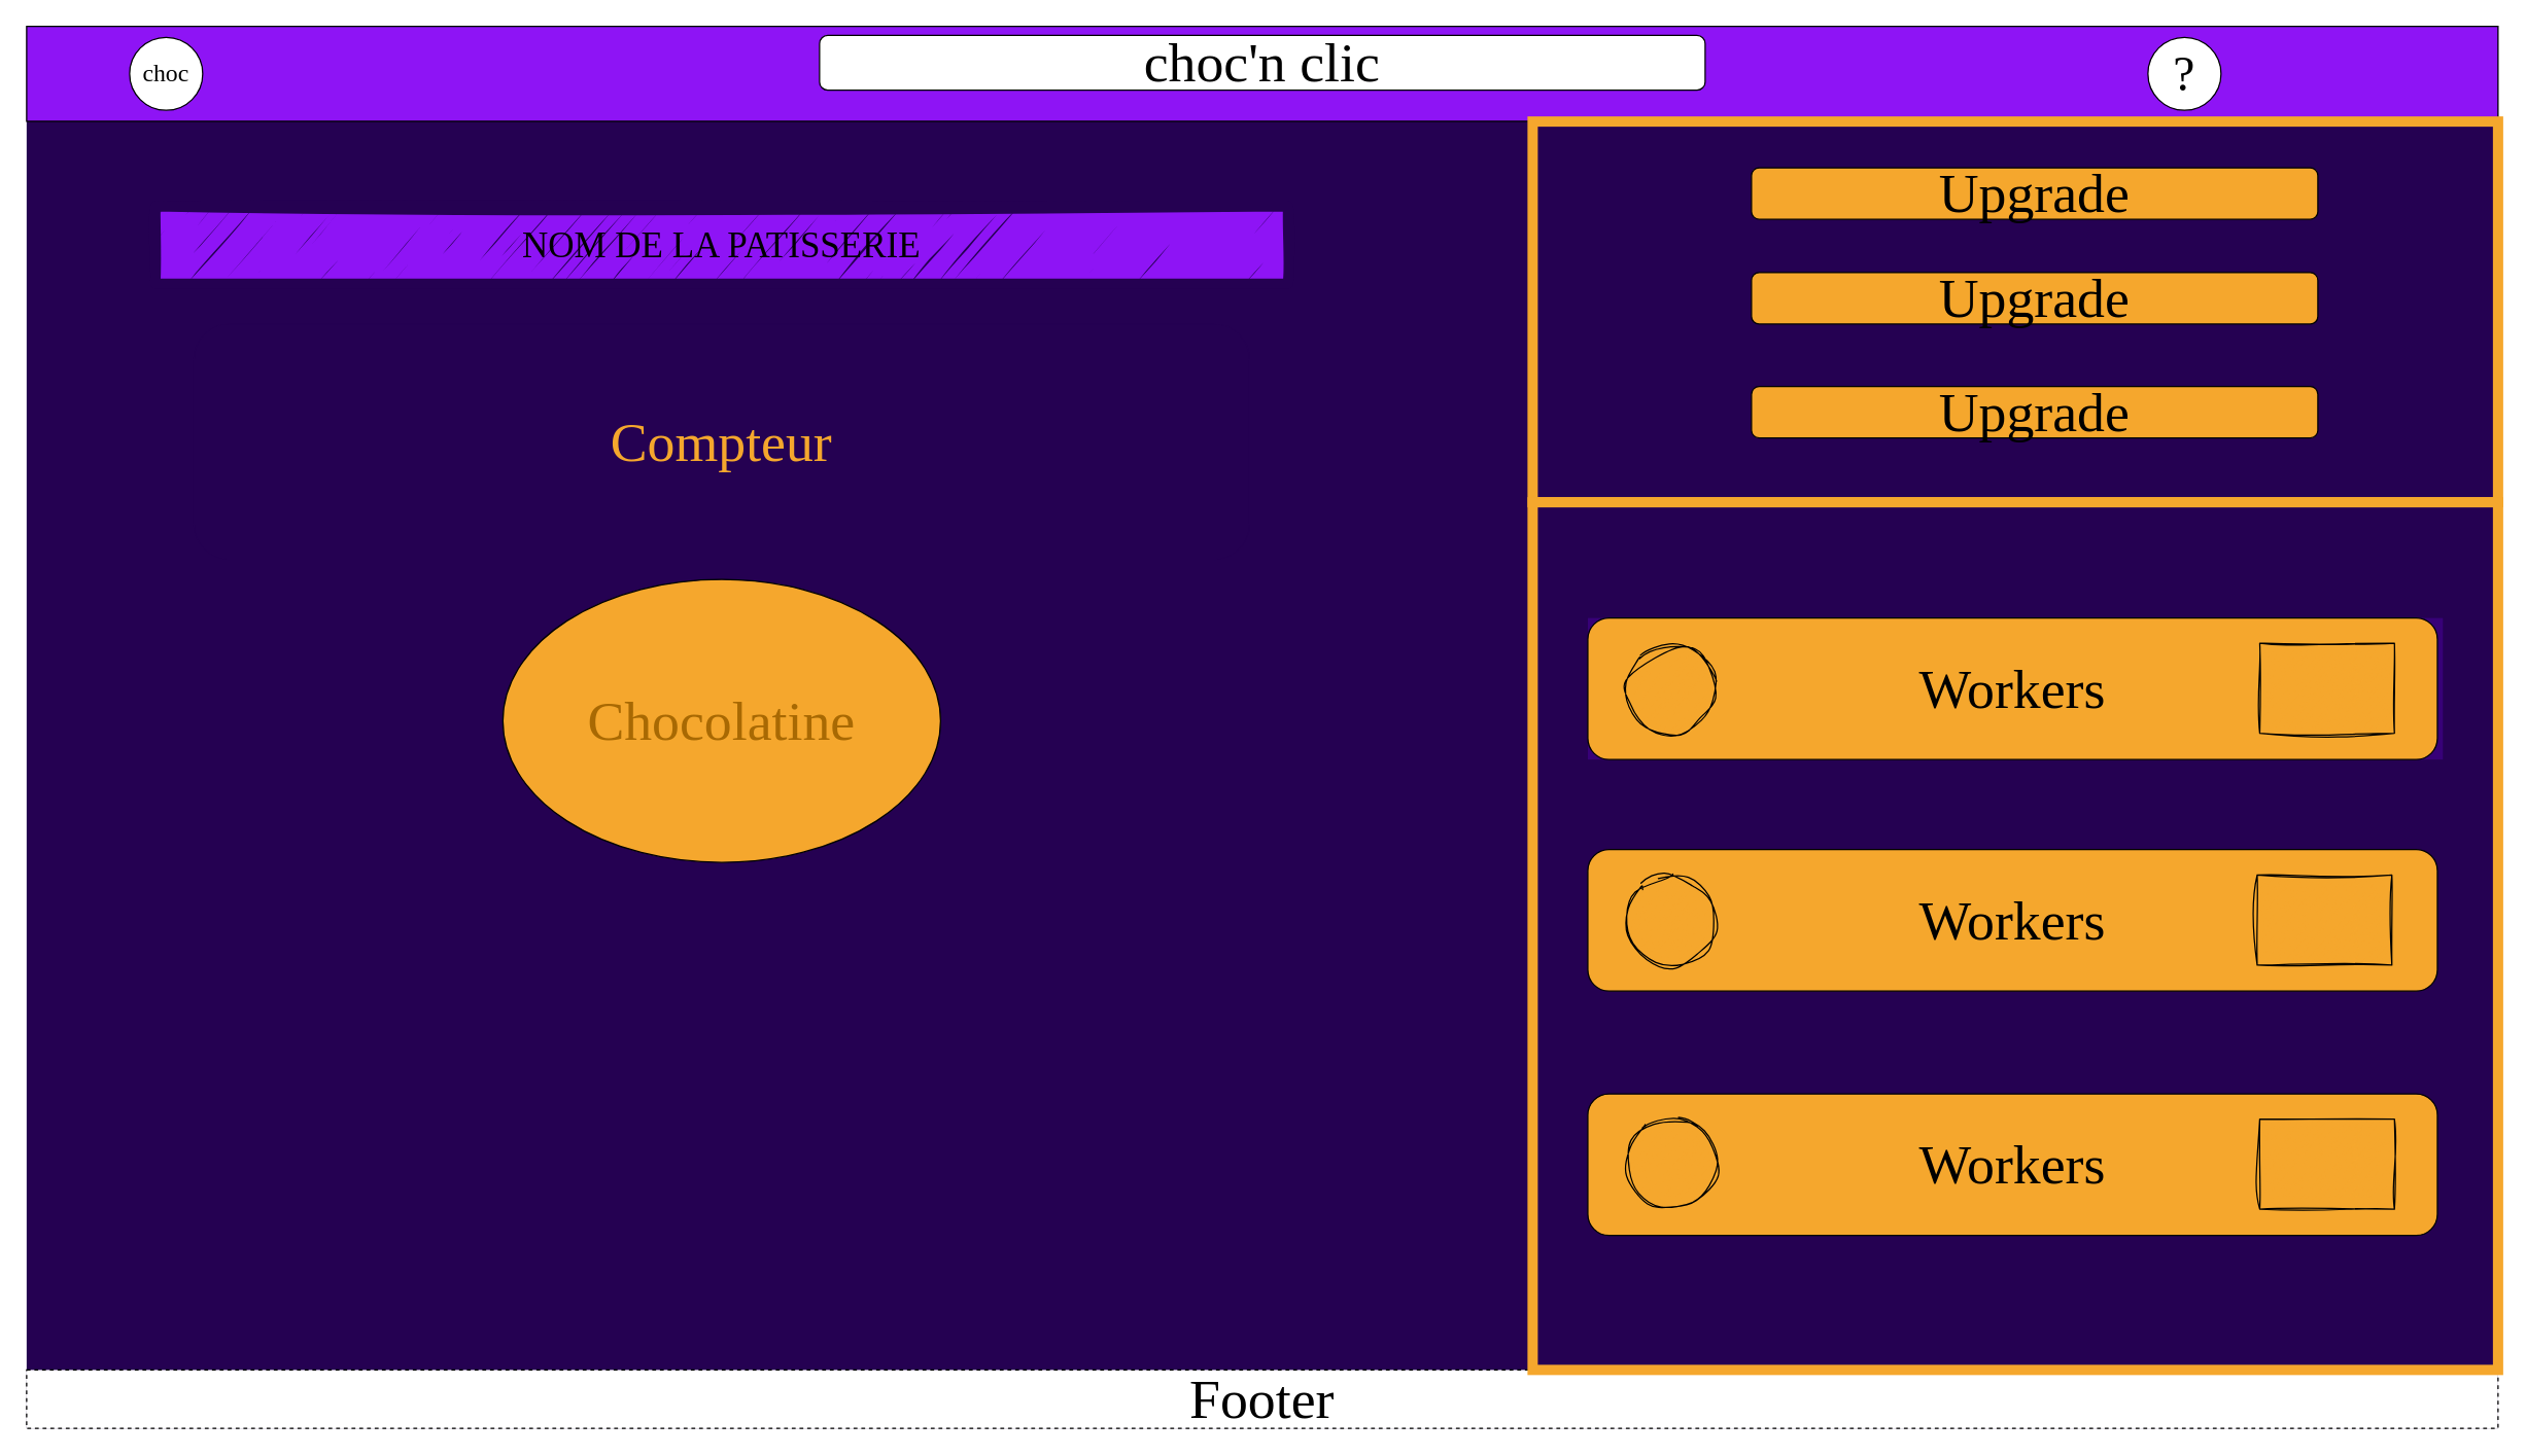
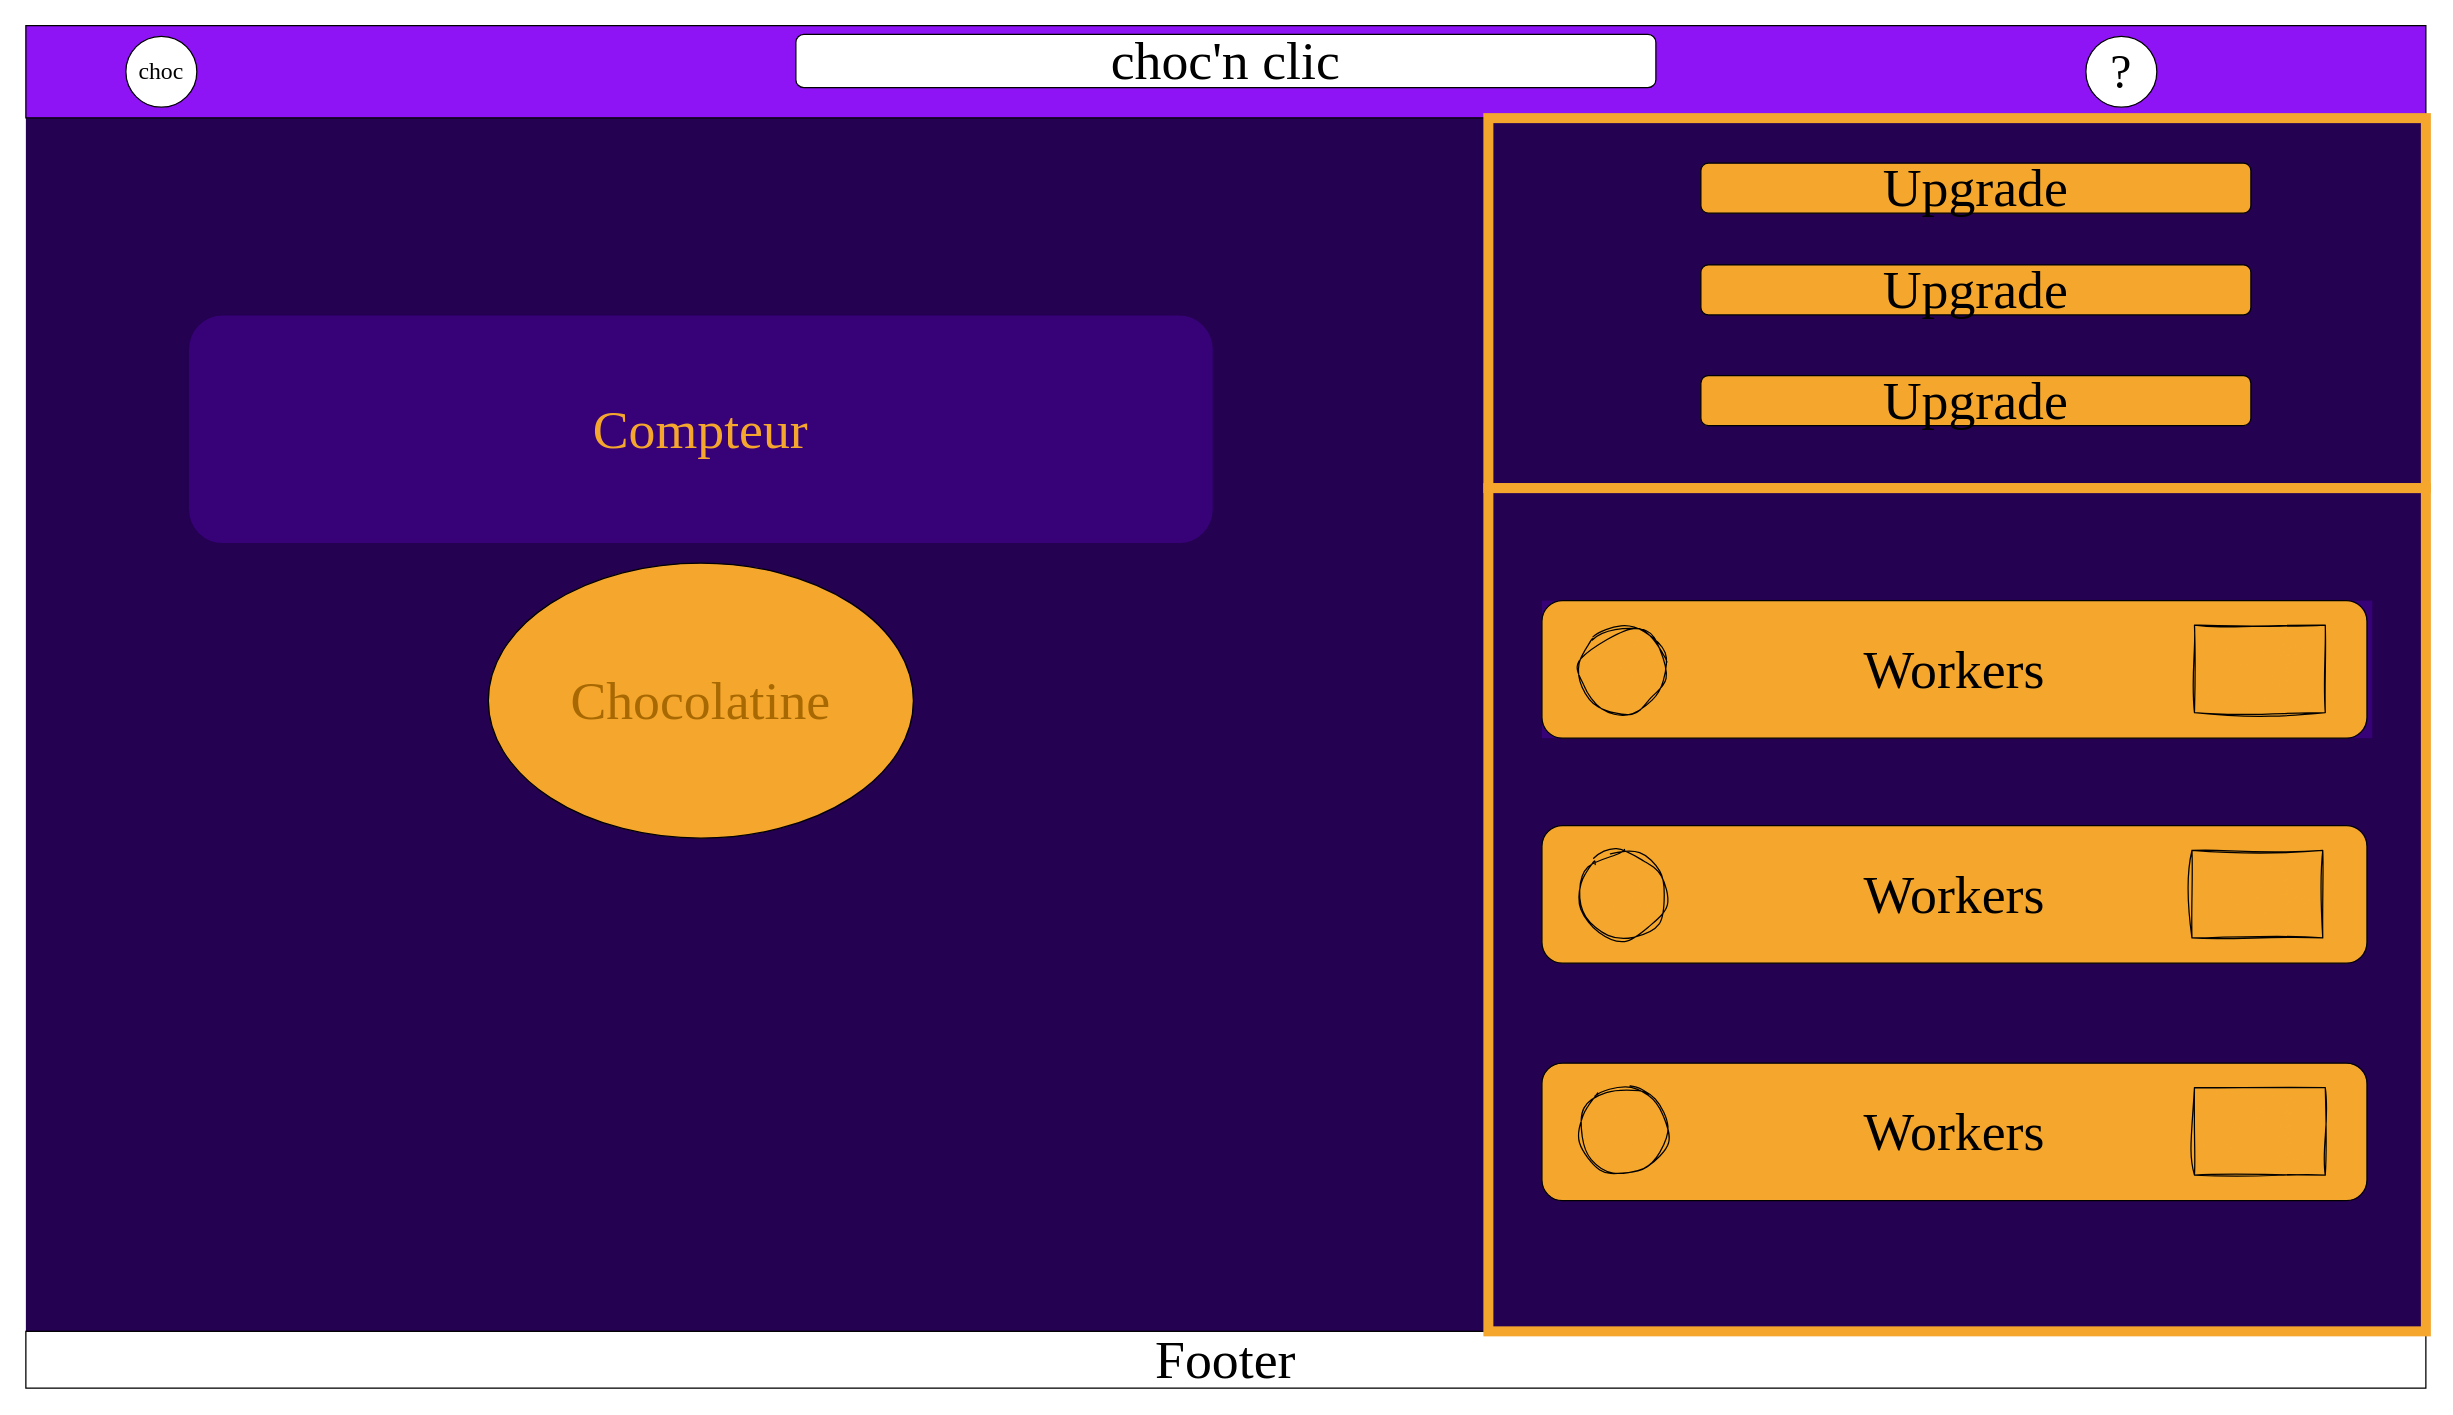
- <mxCell id="28" value="&lt;font style=&quot;font-size: 28px;&quot; color=&quot;#000000&quot;&gt;NOM DE LA PATISSERIE&lt;/font&gt;" style="rounded=0;whiteSpace=wrap;html=1;sketch=1;hachureGap=4;jiggle=2;curveFitting=1;strokeColor=#250152;strokeWidth=8;fontFamily=Architects Daughter;fontSource=https%3A%2F%2Ffonts.googleapis.com%2Fcss%3Ffamily%3DArchitects%2BDaughter;fontSize=19;fontColor=#A86903;fillColor=#8E14F5;" vertex="1" parent="1"><mxGeometry x="120" y="160" width="880" height="60" as="geometry" /></mxCell>
- <mxCell id="8" value="&lt;font color=&quot;#f5a72d&quot;&gt;Compteur&lt;/font&gt;" style="rounded=1;whiteSpace=wrap;html=1;sketch=0;hachureGap=4;jiggle=2;curveFitting=1;fontFamily=Architects Daughter;fontSource=https%3A%2F%2Ffonts.googleapis.com%2Fcss%3Ffamily%3DArchitects%2BDaughter;fontSize=43;fillColor=#250152;strokeColor=#250152;" parent="1" vertex="1"><mxGeometry x="150" y="251.47" width="820" height="182.94" as="geometry" /></mxCell>
+ <mxCell id="8" value="&lt;font color=&quot;#f5a72d&quot;&gt;Compteur&lt;/font&gt;" style="rounded=1;whiteSpace=wrap;html=1;sketch=0;hachureGap=4;jiggle=2;curveFitting=1;fontFamily=Architects Daughter;fontSource=https%3A%2F%2Ffonts.googleapis.com%2Fcss%3Ffamily%3DArchitects%2BDaughter;fontSize=43;fillColor=#370178;strokeColor=#250152;" parent="1" vertex="1"><mxGeometry x="150" y="251.47" width="820" height="182.94" as="geometry" /></mxCell>
- <mxCell id="7" value="Footer" style="rounded=0;whiteSpace=wrap;html=1;sketch=0;hachureGap=4;jiggle=2;curveFitting=1;fontFamily=Architects Daughter;fontSource=https%3A%2F%2Ffonts.googleapis.com%2Fcss%3Ffamily%3DArchitects%2BDaughter;fontSize=43;dashed=1;" parent="1" vertex="1"><mxGeometry x="20" y="1064.583" width="1920" height="45.417" as="geometry" /></mxCell>
+ <mxCell id="7" value="Footer" style="rounded=0;whiteSpace=wrap;html=1;sketch=0;hachureGap=4;jiggle=2;curveFitting=1;fontFamily=Architects Daughter;fontSource=https%3A%2F%2Ffonts.googleapis.com%2Fcss%3Ffamily%3DArchitects%2BDaughter;fontSize=43;" parent="1" vertex="1"><mxGeometry x="20" y="1064.583" width="1920" height="45.417" as="geometry" /></mxCell>
